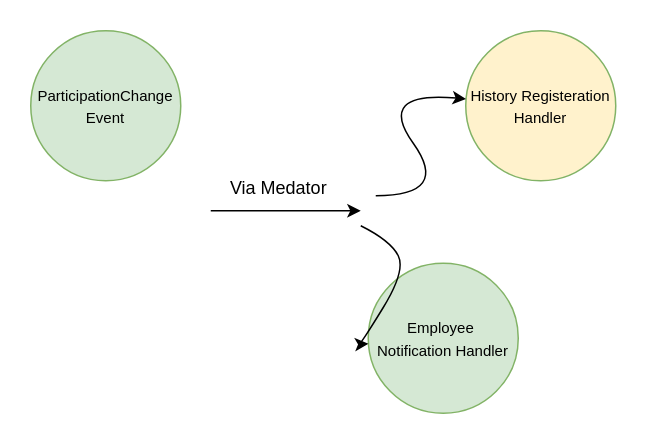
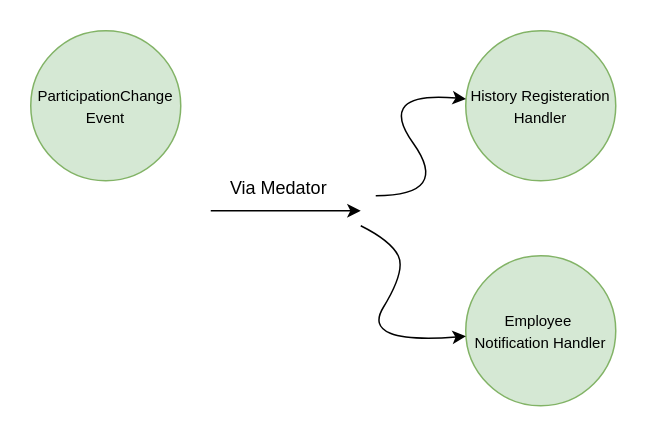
- <mxCell id="6" value="&lt;span style=&quot;font-size: 10px;&quot;&gt;History Registeration Handler&lt;/span&gt;" style="ellipse;whiteSpace=wrap;html=1;aspect=fixed;fillColor=#fff2cc;strokeColor=#82b366;" parent="1" vertex="1"><mxGeometry x="310" y="20" width="100" height="100" as="geometry" /></mxCell>
+ <mxCell id="6" value="&lt;span style=&quot;font-size: 10px;&quot;&gt;History Registeration Handler&lt;/span&gt;" style="ellipse;whiteSpace=wrap;html=1;aspect=fixed;fillColor=#d5e8d4;strokeColor=#82b366;" parent="1" vertex="1"><mxGeometry x="310" y="20" width="100" height="100" as="geometry" /></mxCell>
- <mxCell id="5" value="&lt;font style=&quot;font-size: 10px;&quot;&gt;Employee&amp;nbsp;&lt;/font&gt;&lt;div&gt;&lt;font style=&quot;font-size: 10px;&quot;&gt;Notification Handler&lt;/font&gt;&lt;/div&gt;" style="ellipse;whiteSpace=wrap;html=1;aspect=fixed;fillColor=#d5e8d4;strokeColor=#82b366;" parent="1" vertex="1"><mxGeometry x="245" y="175" width="100" height="100" as="geometry" /></mxCell>
+ <mxCell id="5" value="&lt;font style=&quot;font-size: 10px;&quot;&gt;Employee&amp;nbsp;&lt;/font&gt;&lt;div&gt;&lt;font style=&quot;font-size: 10px;&quot;&gt;Notification Handler&lt;/font&gt;&lt;/div&gt;" style="ellipse;whiteSpace=wrap;html=1;aspect=fixed;fillColor=#d5e8d4;strokeColor=#82b366;" parent="1" vertex="1"><mxGeometry x="310" y="170" width="100" height="100" as="geometry" /></mxCell>
